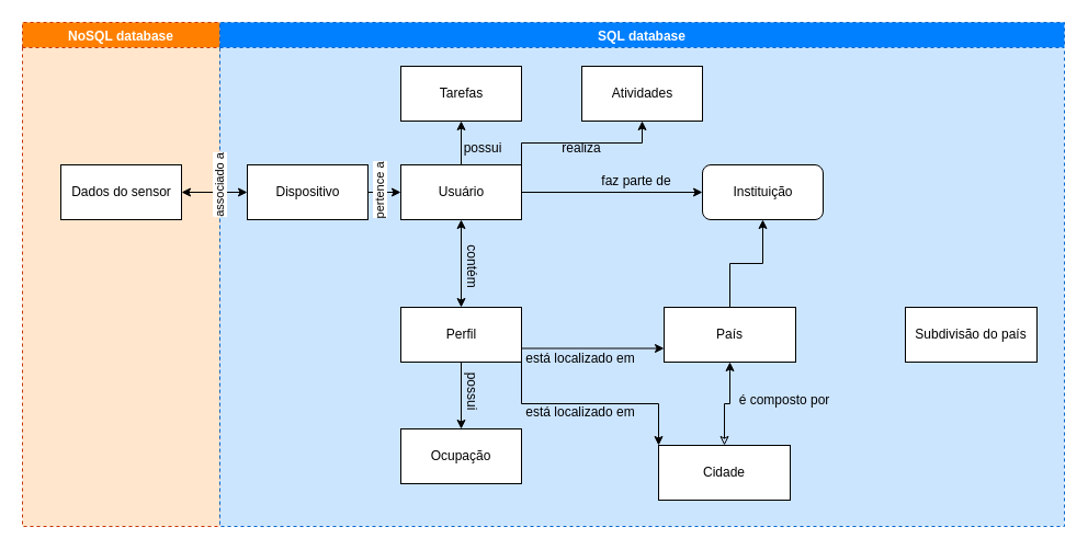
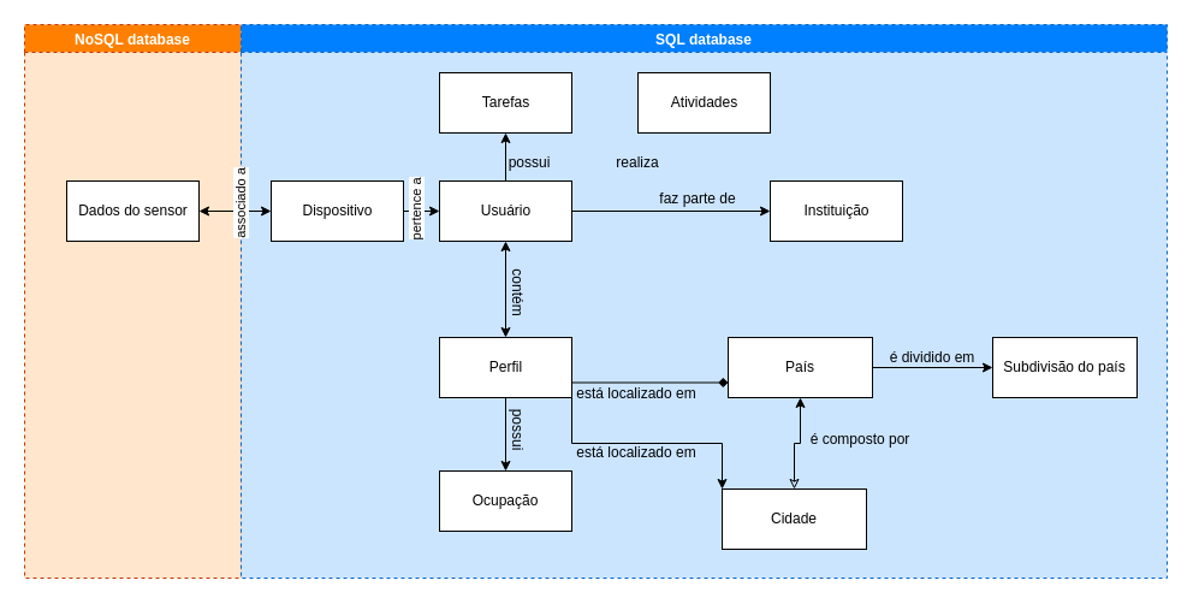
- <mxCell id="31" value="" style="edgeStyle=orthogonalEdgeStyle;rounded=0;orthogonalLoop=1;jettySize=auto;html=1;exitX=1;exitY=0;exitDx=0;exitDy=0;" edge="1" parent="4" source="13" target="33"><mxGeometry relative="1" as="geometry" /></mxCell>
- <mxCell id="28" value="Instituição" style="html=1;rounded=1;" vertex="1" parent="4"><mxGeometry x="440" y="130" width="110" height="50" as="geometry" /></mxCell>
+ <mxCell id="28" value="Instituição" style="html=1;" vertex="1" parent="4"><mxGeometry x="440" y="130" width="110" height="50" as="geometry" /></mxCell>
- <mxCell id="16" value="" style="edgeStyle=orthogonalEdgeStyle;rounded=0;orthogonalLoop=1;jettySize=auto;html=1;" parent="4" source="17" target="28" edge="1"><mxGeometry relative="1" as="geometry" /></mxCell>
+ <mxCell id="16" value="" style="edgeStyle=orthogonalEdgeStyle;rounded=0;orthogonalLoop=1;jettySize=auto;html=1;" parent="4" source="17" target="23" edge="1"><mxGeometry relative="1" as="geometry" /></mxCell>
+ <mxCell id="24" value="&lt;font color=&quot;#000000&quot;&gt;é dividido em&lt;br&gt;&lt;/font&gt;" style="text;html=1;strokeColor=none;fillColor=none;align=center;verticalAlign=middle;whiteSpace=wrap;rounded=0;fontColor=#FFFFFF;" parent="4" vertex="1"><mxGeometry x="525" y="262" width="100" height="30" as="geometry" /></mxCell>
- <mxCell id="5" value="" style="edgeStyle=orthogonalEdgeStyle;rounded=0;orthogonalLoop=1;jettySize=auto;html=1;startArrow=none;startFill=0;entryX=0;entryY=0.75;entryDx=0;entryDy=0;exitX=1;exitY=0.75;exitDx=0;exitDy=0;" parent="4" source="8" target="17" edge="1"><mxGeometry relative="1" as="geometry"><mxPoint x="375" y="285" as="targetPoint" /><Array as="points" /></mxGeometry></mxCell>
+ <mxCell id="5" value="" style="edgeStyle=orthogonalEdgeStyle;rounded=0;orthogonalLoop=1;jettySize=auto;html=1;startArrow=none;startFill=0;entryX=0;entryY=0.75;entryDx=0;entryDy=0;exitX=1;exitY=0.75;exitDx=0;exitDy=0;endArrow=diamond;" parent="4" source="8" target="17" edge="1"><mxGeometry relative="1" as="geometry"><mxPoint x="375" y="285" as="targetPoint" /><Array as="points" /></mxGeometry></mxCell>
